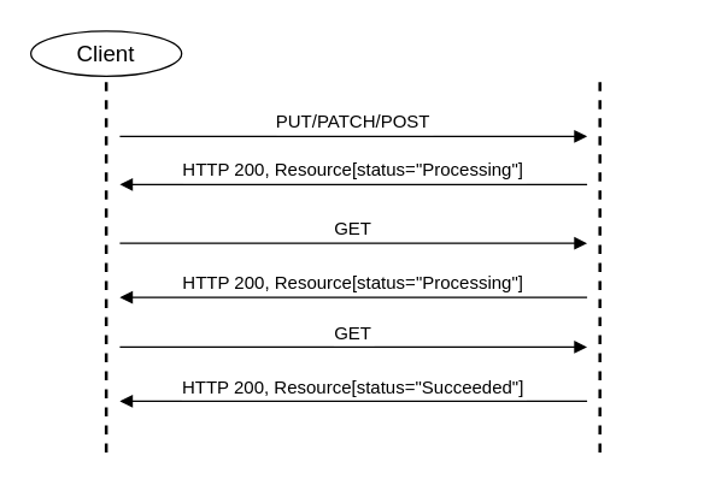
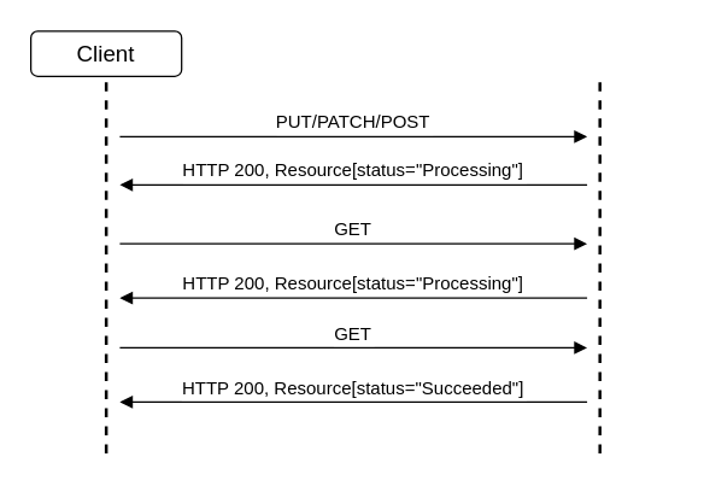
- <mxCell id="4" value="Client" style="ellipse;whiteSpace=wrap;html=1;fontSize=15;" parent="1" vertex="1"><mxGeometry x="20" y="20" width="100" height="30" as="geometry" /></mxCell>
+ <mxCell id="4" value="Client" style="rounded=1;whiteSpace=wrap;html=1;fontSize=15;" parent="1" vertex="1"><mxGeometry x="20" y="20" width="100" height="30" as="geometry" /></mxCell>
